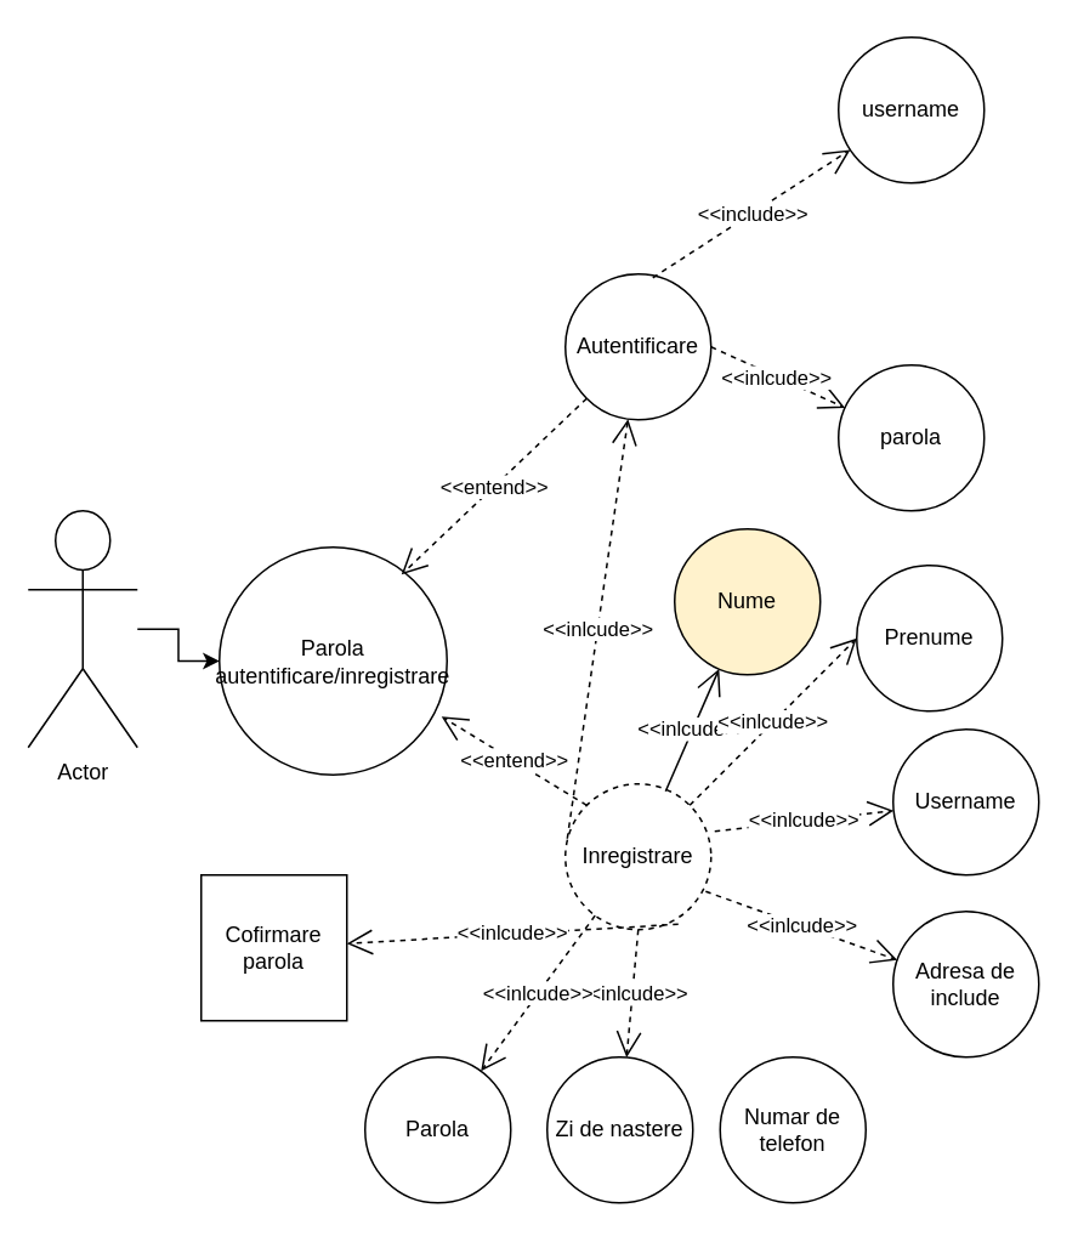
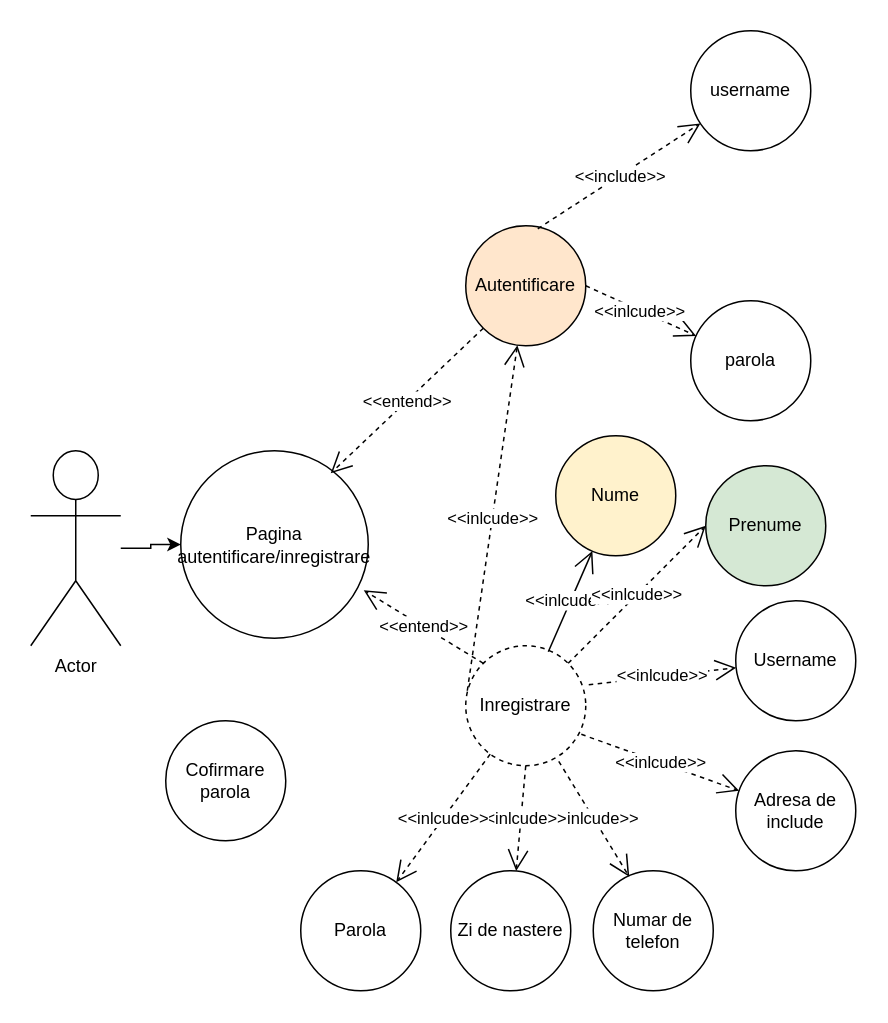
- <mxCell id="6" value="Autentificare" style="ellipse;whiteSpace=wrap;html=1;aspect=fixed;" vertex="1" parent="1"><mxGeometry x="310" y="150" width="80" height="80" as="geometry" /></mxCell>
+ <mxCell id="6" value="Autentificare" style="ellipse;whiteSpace=wrap;html=1;aspect=fixed;fillColor=#ffe6cc;" vertex="1" parent="1"><mxGeometry x="310" y="150" width="80" height="80" as="geometry" /></mxCell>
- <mxCell id="3" value="Actor" style="shape=umlActor;verticalLabelPosition=bottom;verticalAlign=top;html=1;outlineConnect=0;" vertex="1" parent="1"><mxGeometry x="15" y="280" width="60" height="130" as="geometry" /></mxCell>
+ <mxCell id="3" value="Actor" style="shape=umlActor;verticalLabelPosition=bottom;verticalAlign=top;html=1;outlineConnect=0;" vertex="1" parent="1"><mxGeometry x="20" y="300" width="60" height="130" as="geometry" /></mxCell>
- <mxCell id="15" value="Prenume" style="ellipse;whiteSpace=wrap;html=1;aspect=fixed;" vertex="1" parent="1"><mxGeometry x="470" y="310" width="80" height="80" as="geometry" /></mxCell>
+ <mxCell id="15" value="Prenume" style="ellipse;whiteSpace=wrap;html=1;aspect=fixed;fillColor=#d5e8d4;" vertex="1" parent="1"><mxGeometry x="470" y="310" width="80" height="80" as="geometry" /></mxCell>
- <mxCell id="4" value="Parola autentificare/inregistrare&lt;br&gt;" style="ellipse;whiteSpace=wrap;html=1;aspect=fixed;" vertex="1" parent="1"><mxGeometry x="120" y="300" width="125" height="125" as="geometry" /></mxCell>
+ <mxCell id="4" value="Pagina autentificare/inregistrare&lt;br&gt;" style="ellipse;whiteSpace=wrap;html=1;aspect=fixed;" vertex="1" parent="1"><mxGeometry x="120" y="300" width="125" height="125" as="geometry" /></mxCell>
- <mxCell id="22" value="&amp;lt;&amp;lt;inlcude&amp;gt;&amp;gt;" style="endArrow=open;endSize=12;dashed=1;html=1;rounded=0;exitX=0.775;exitY=0.963;exitDx=0;exitDy=0;exitPerimeter=0;" edge="1" parent="1" source="11" target="28"><mxGeometry width="160" relative="1" as="geometry"><mxPoint x="370" y="550" as="sourcePoint" /><mxPoint x="444" y="583" as="targetPoint" /></mxGeometry></mxCell>
+ <mxCell id="22" value="&amp;lt;&amp;lt;inlcude&amp;gt;&amp;gt;" style="endArrow=open;endSize=12;dashed=1;html=1;rounded=0;exitX=0.775;exitY=0.963;exitDx=0;exitDy=0;exitPerimeter=0;entryX=0.3;entryY=0.05;entryDx=0;entryDy=0;entryPerimeter=0;" edge="1" parent="1" source="11" target="19"><mxGeometry width="160" relative="1" as="geometry"><mxPoint x="370" y="550" as="sourcePoint" /><mxPoint x="444" y="583" as="targetPoint" /></mxGeometry></mxCell>
- <mxCell id="28" value="Cofirmare parola" style="whiteSpace=wrap;html=1;aspect=fixed;rounded=0;" vertex="1" parent="1"><mxGeometry x="110" y="480" width="80" height="80" as="geometry" /></mxCell>
+ <mxCell id="28" value="Cofirmare parola" style="ellipse;whiteSpace=wrap;html=1;aspect=fixed;" vertex="1" parent="1"><mxGeometry x="110" y="480" width="80" height="80" as="geometry" /></mxCell>
